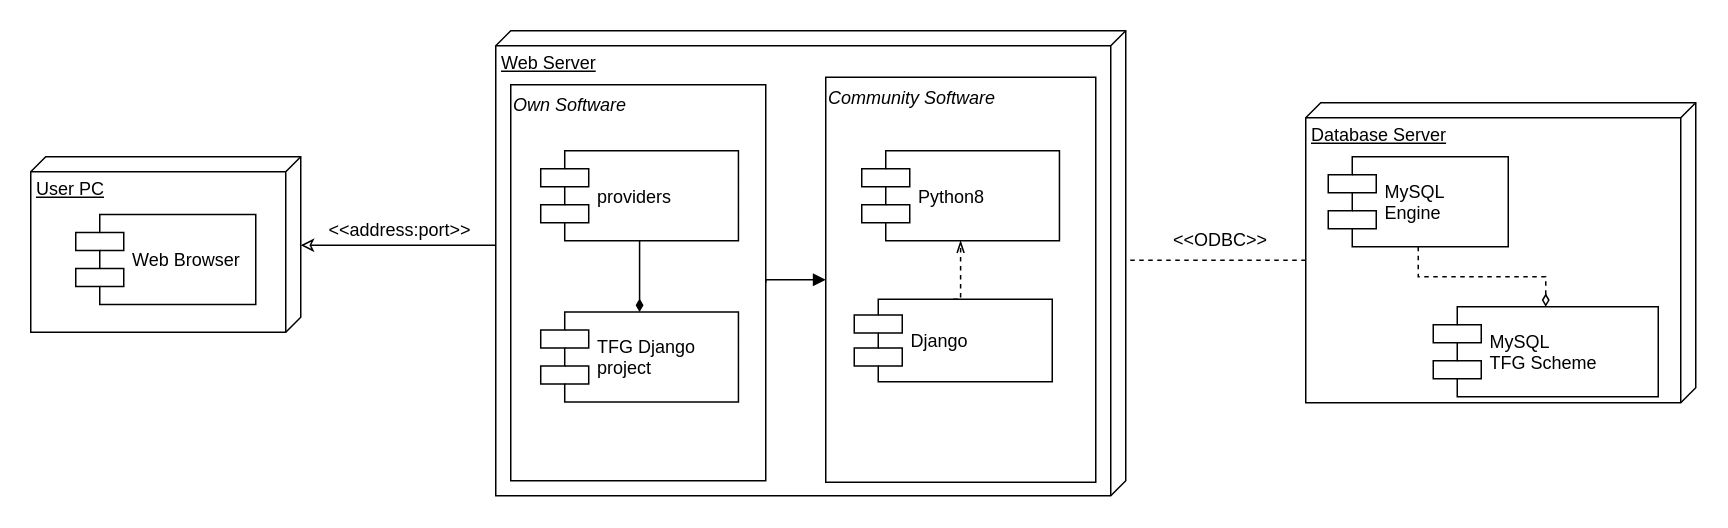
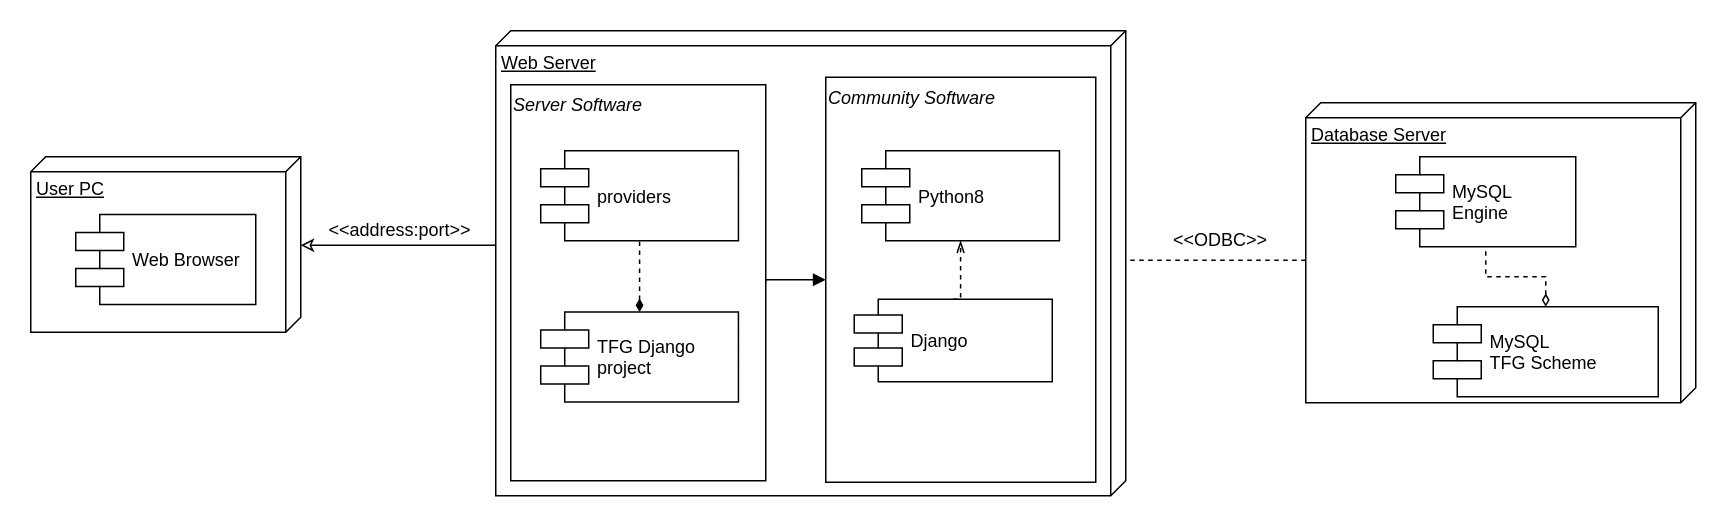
- <mxCell id="10" value="&lt;i&gt;Own Software&lt;/i&gt;" style="html=1;align=left;verticalAlign=top;" parent="1" vertex="1"><mxGeometry x="340" y="56" width="170" height="264" as="geometry" /></mxCell>
+ <mxCell id="10" value="&lt;i&gt;Server Software&lt;/i&gt;" style="html=1;align=left;verticalAlign=top;" parent="1" vertex="1"><mxGeometry x="340" y="56" width="170" height="264" as="geometry" /></mxCell>
- <mxCell id="21" value="MySQL&#10;Engine" style="shape=component;align=left;spacingLeft=36;" parent="1" vertex="1"><mxGeometry x="885" y="104" width="120" height="60" as="geometry" /></mxCell>
+ <mxCell id="21" value="MySQL&#10;Engine" style="shape=component;align=left;spacingLeft=36;" parent="1" vertex="1"><mxGeometry x="930" y="104" width="120" height="60" as="geometry" /></mxCell>
- <mxCell id="19" style="edgeStyle=orthogonalEdgeStyle;rounded=0;orthogonalLoop=1;jettySize=auto;html=1;exitX=0.5;exitY=0;exitDx=0;exitDy=0;entryX=0.5;entryY=1;entryDx=0;entryDy=0;endArrow=none;endFill=0;startArrow=diamondThin;startFill=1;" parent="16" source="17" target="18" edge="1"><mxGeometry relative="1" as="geometry" /></mxCell>
+ <mxCell id="19" style="edgeStyle=orthogonalEdgeStyle;rounded=0;orthogonalLoop=1;jettySize=auto;html=1;exitX=0.5;exitY=0;exitDx=0;exitDy=0;entryX=0.5;entryY=1;entryDx=0;entryDy=0;endArrow=none;endFill=0;startArrow=diamondThin;startFill=1;dashed=1;" parent="16" source="17" target="18" edge="1"><mxGeometry relative="1" as="geometry" /></mxCell>
